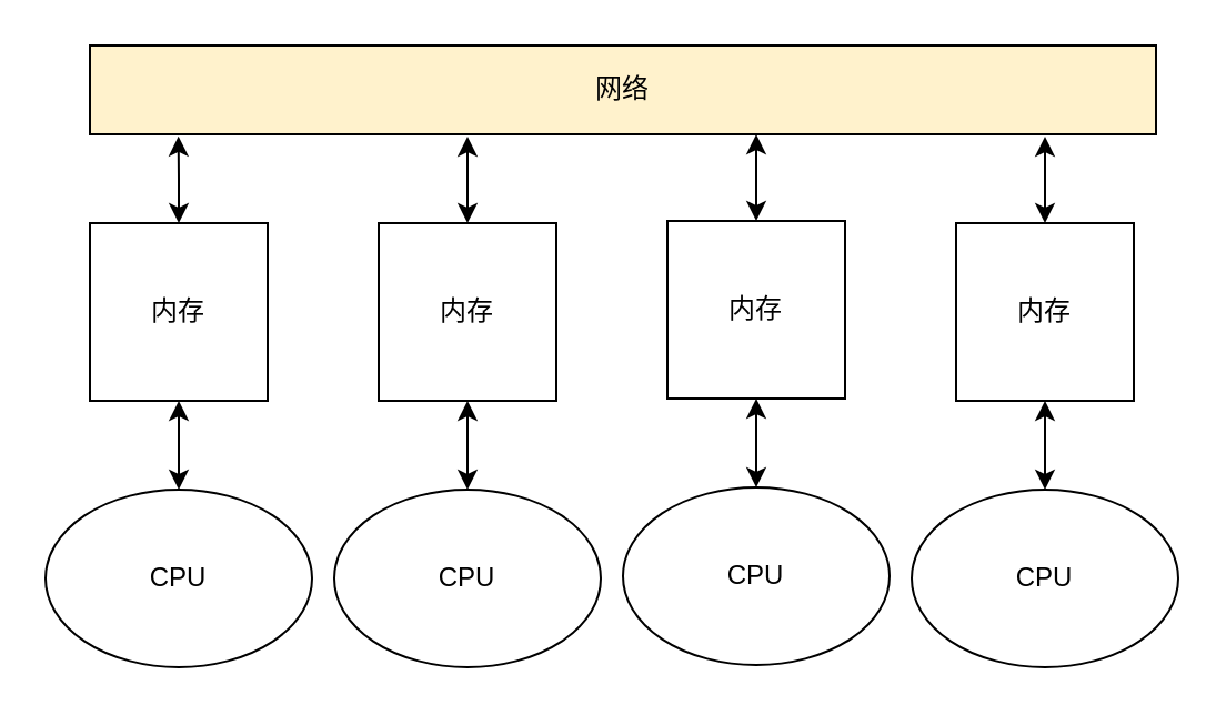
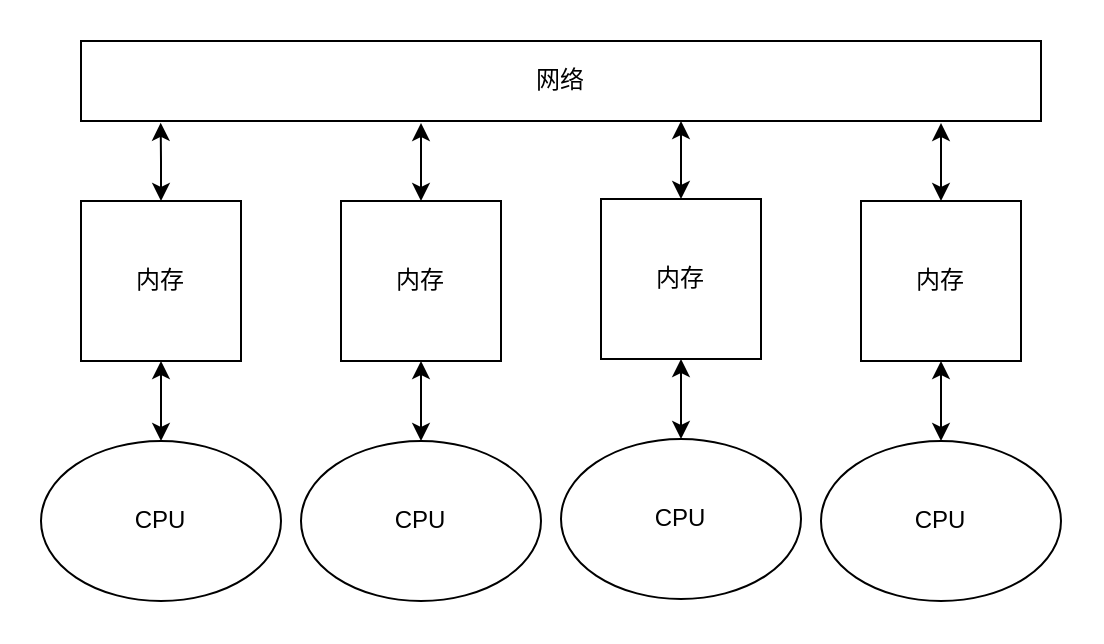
- <mxCell id="2" value="网络" style="rounded=0;whiteSpace=wrap;html=1;fillColor=#fff2cc;" vertex="1" parent="1"><mxGeometry x="40" y="20" width="480" height="40" as="geometry" /></mxCell>
+ <mxCell id="2" value="网络" style="rounded=0;whiteSpace=wrap;html=1;" vertex="1" parent="1"><mxGeometry x="40" y="20" width="480" height="40" as="geometry" /></mxCell>
